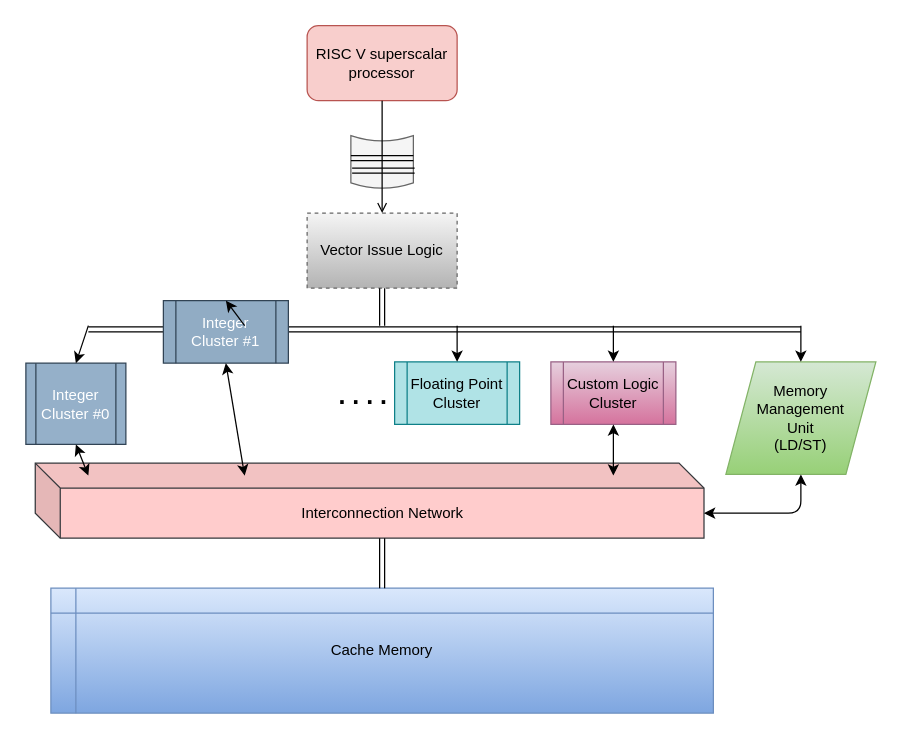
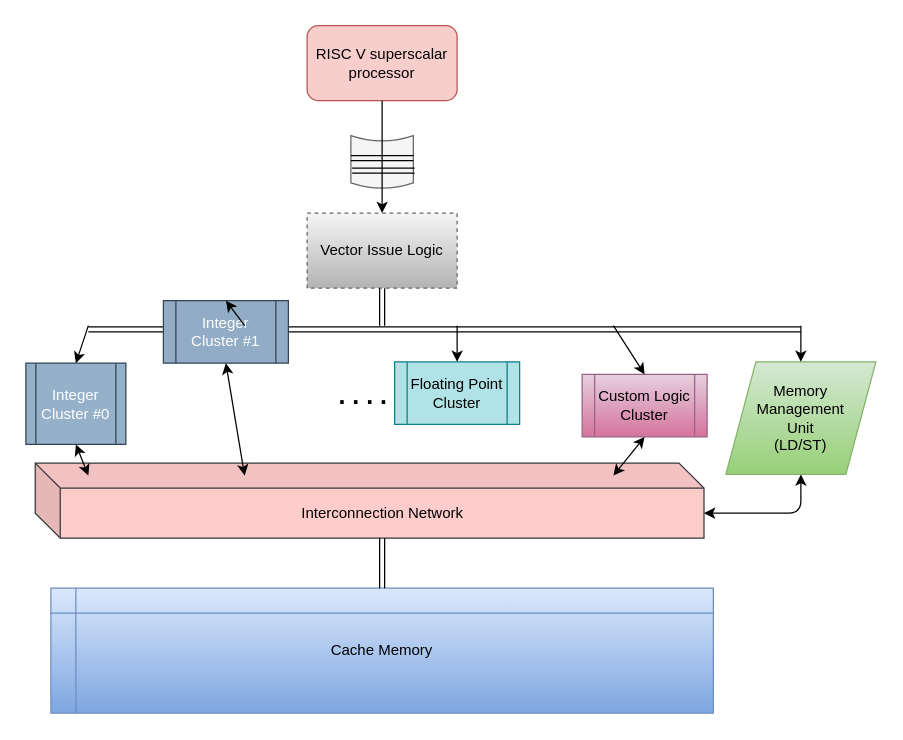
- <mxCell id="26" value="" style="endArrow=open;html=1;exitX=0.5;exitY=1;exitDx=0;exitDy=0;entryX=0.5;entryY=0;entryDx=0;entryDy=0;" parent="1" source="3" target="7" edge="1"><mxGeometry width="50" height="50" relative="1" as="geometry"><mxPoint x="20" y="640" as="sourcePoint" /><mxPoint x="70" y="590" as="targetPoint" /></mxGeometry></mxCell>
+ <mxCell id="26" value="" style="endArrow=classic;html=1;exitX=0.5;exitY=1;exitDx=0;exitDy=0;entryX=0.5;entryY=0;entryDx=0;entryDy=0;" parent="1" source="3" target="7" edge="1"><mxGeometry width="50" height="50" relative="1" as="geometry"><mxPoint x="20" y="640" as="sourcePoint" /><mxPoint x="70" y="590" as="targetPoint" /></mxGeometry></mxCell>
- <mxCell id="13" value="Custom Logic Cluster" style="shape=process;whiteSpace=wrap;html=1;backgroundOutline=1;gradientColor=#d5739d;fillColor=#e6d0de;strokeColor=#996185;" parent="1" vertex="1"><mxGeometry x="440" y="289" width="100" height="50" as="geometry" /></mxCell>
+ <mxCell id="13" value="Custom Logic Cluster" style="shape=process;whiteSpace=wrap;html=1;backgroundOutline=1;gradientColor=#d5739d;fillColor=#e6d0de;strokeColor=#996185;" parent="1" vertex="1"><mxGeometry x="465" y="299" width="100" height="50" as="geometry" /></mxCell>
